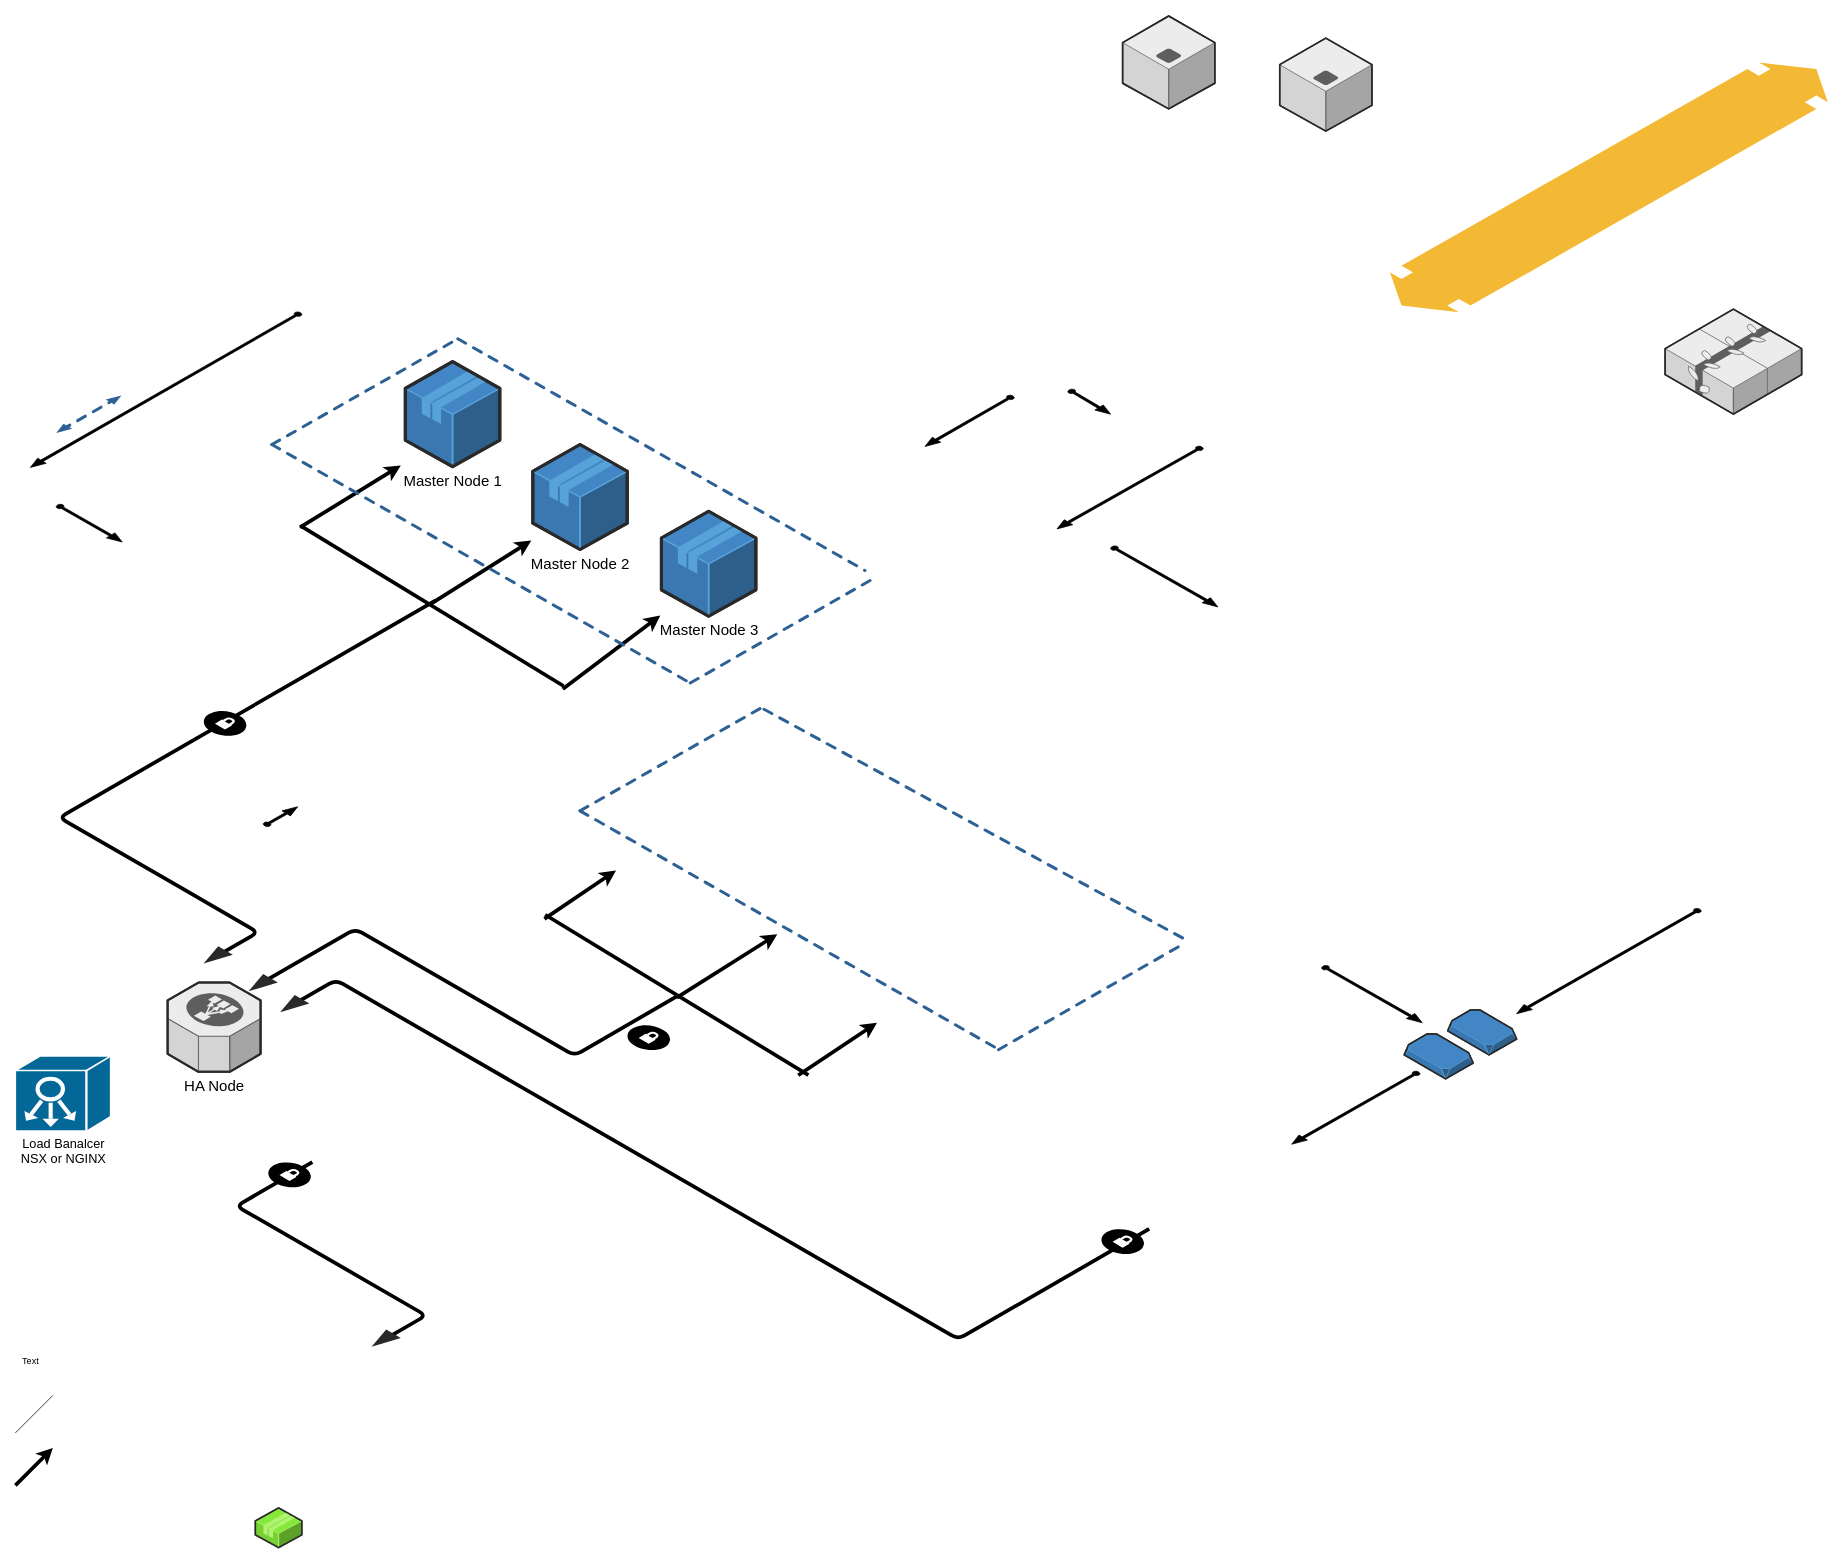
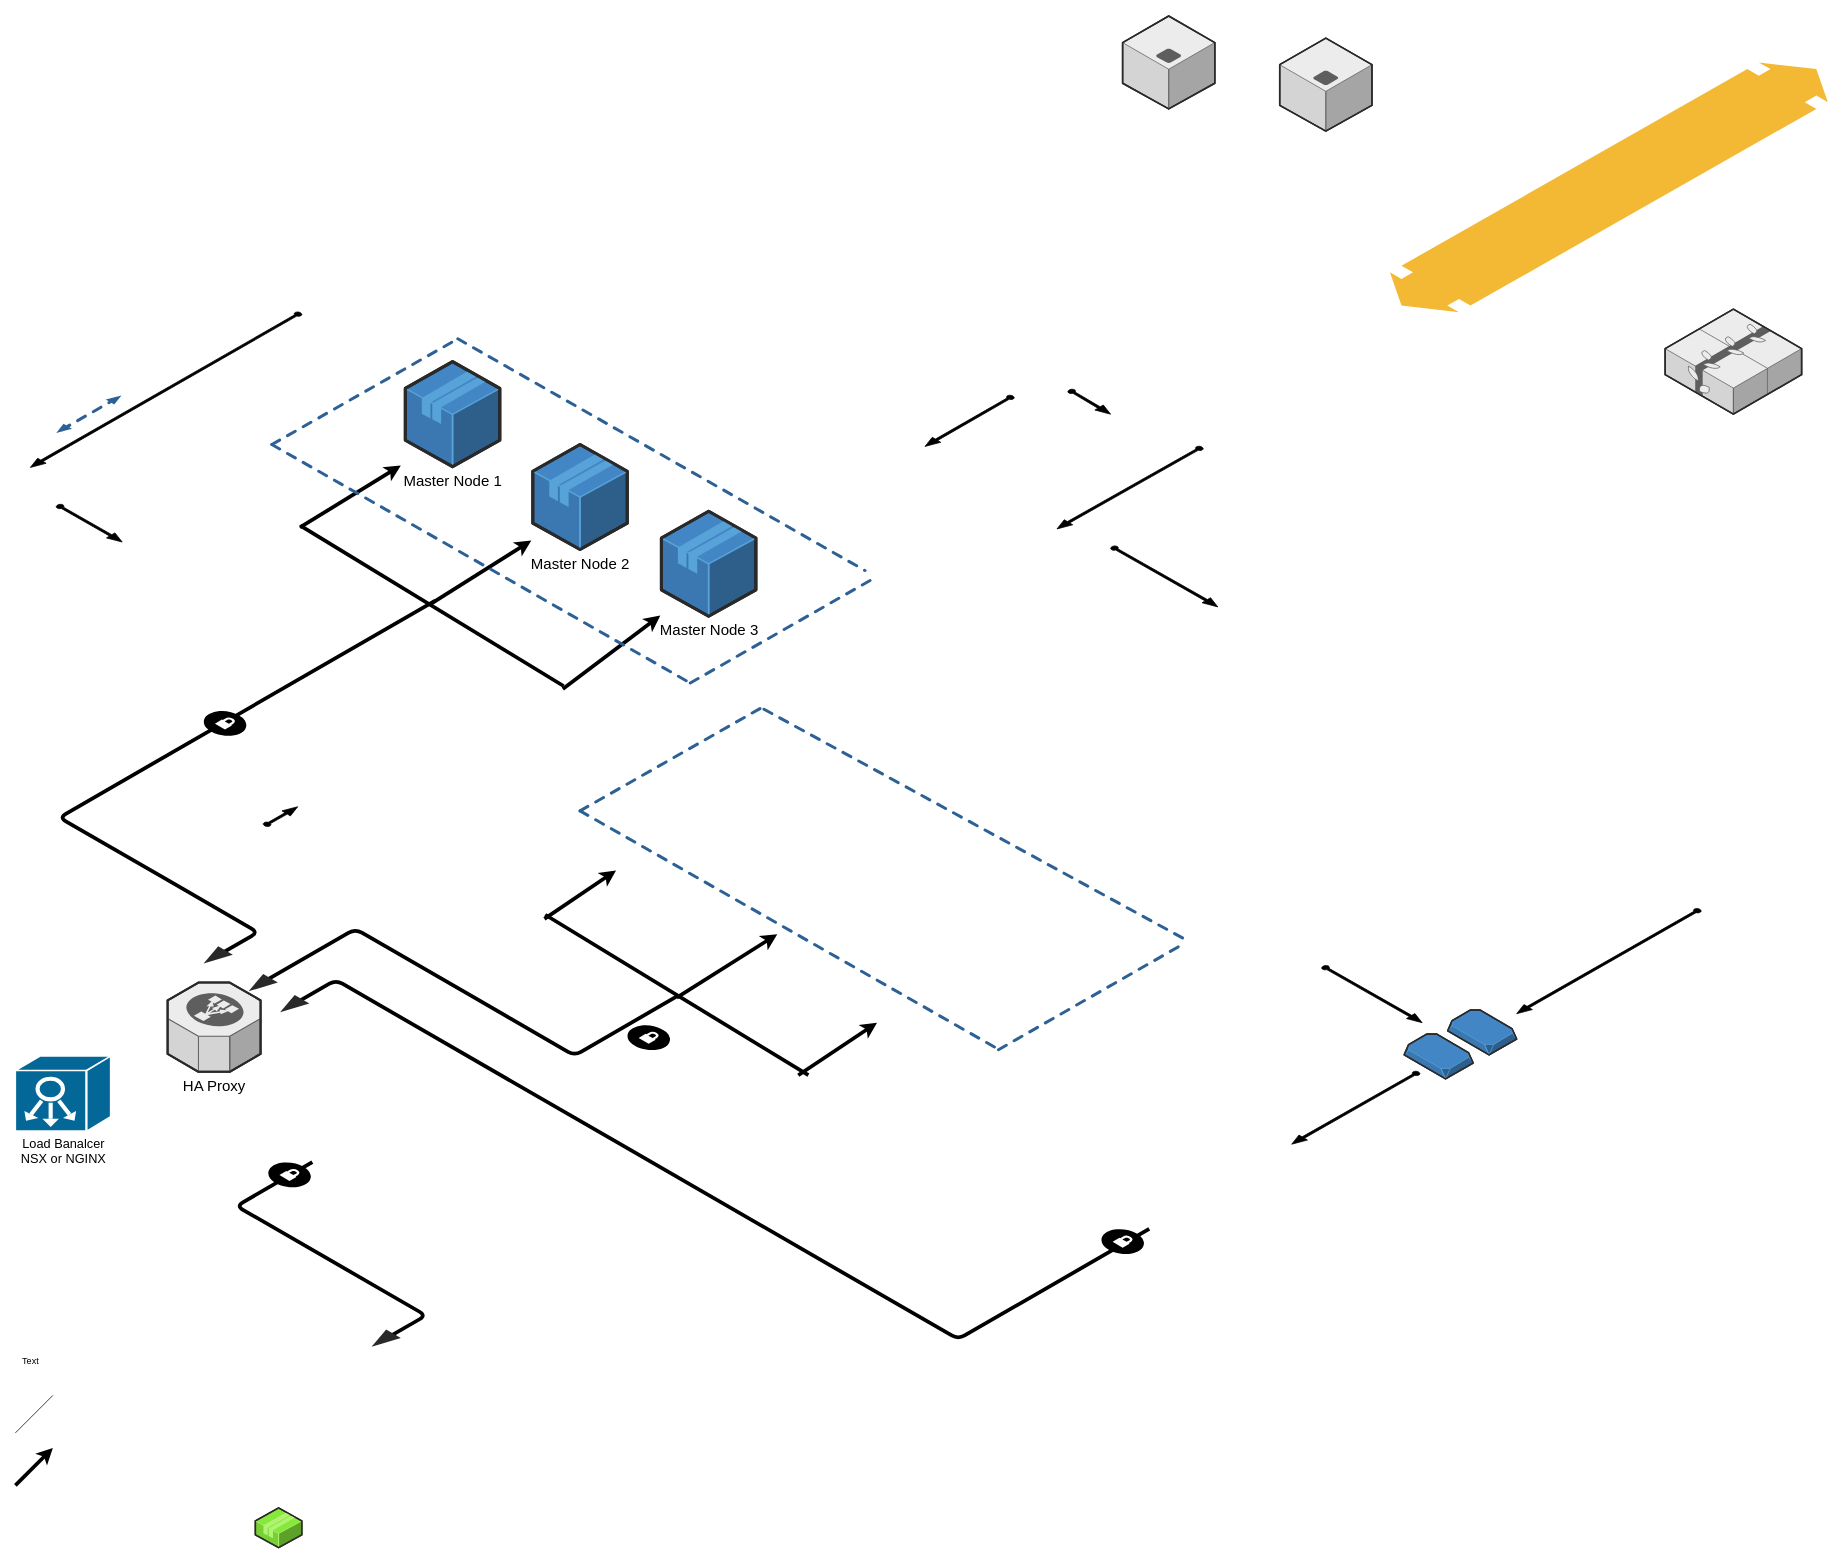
- <mxCell id="5" value="HA Node" style="verticalLabelPosition=bottom;html=1;verticalAlign=top;strokeWidth=1;dashed=0;shape=mxgraph.aws3d.elasticLoadBalancing;fillColor=#ECECEC;strokeColor=#5E5E5E;aspect=fixed;rounded=1;shadow=0;comic=0;fontSize=20;fontColor=#000000;" parent="1" vertex="1"><mxGeometry x="223" y="1309.5" width="124" height="119" as="geometry" /></mxCell>
+ <mxCell id="5" value="HA Proxy" style="verticalLabelPosition=bottom;html=1;verticalAlign=top;strokeWidth=1;dashed=0;shape=mxgraph.aws3d.elasticLoadBalancing;fillColor=#ECECEC;strokeColor=#5E5E5E;aspect=fixed;rounded=1;shadow=0;comic=0;fontSize=20;fontColor=#000000;" parent="1" vertex="1"><mxGeometry x="223" y="1309.5" width="124" height="119" as="geometry" /></mxCell>
